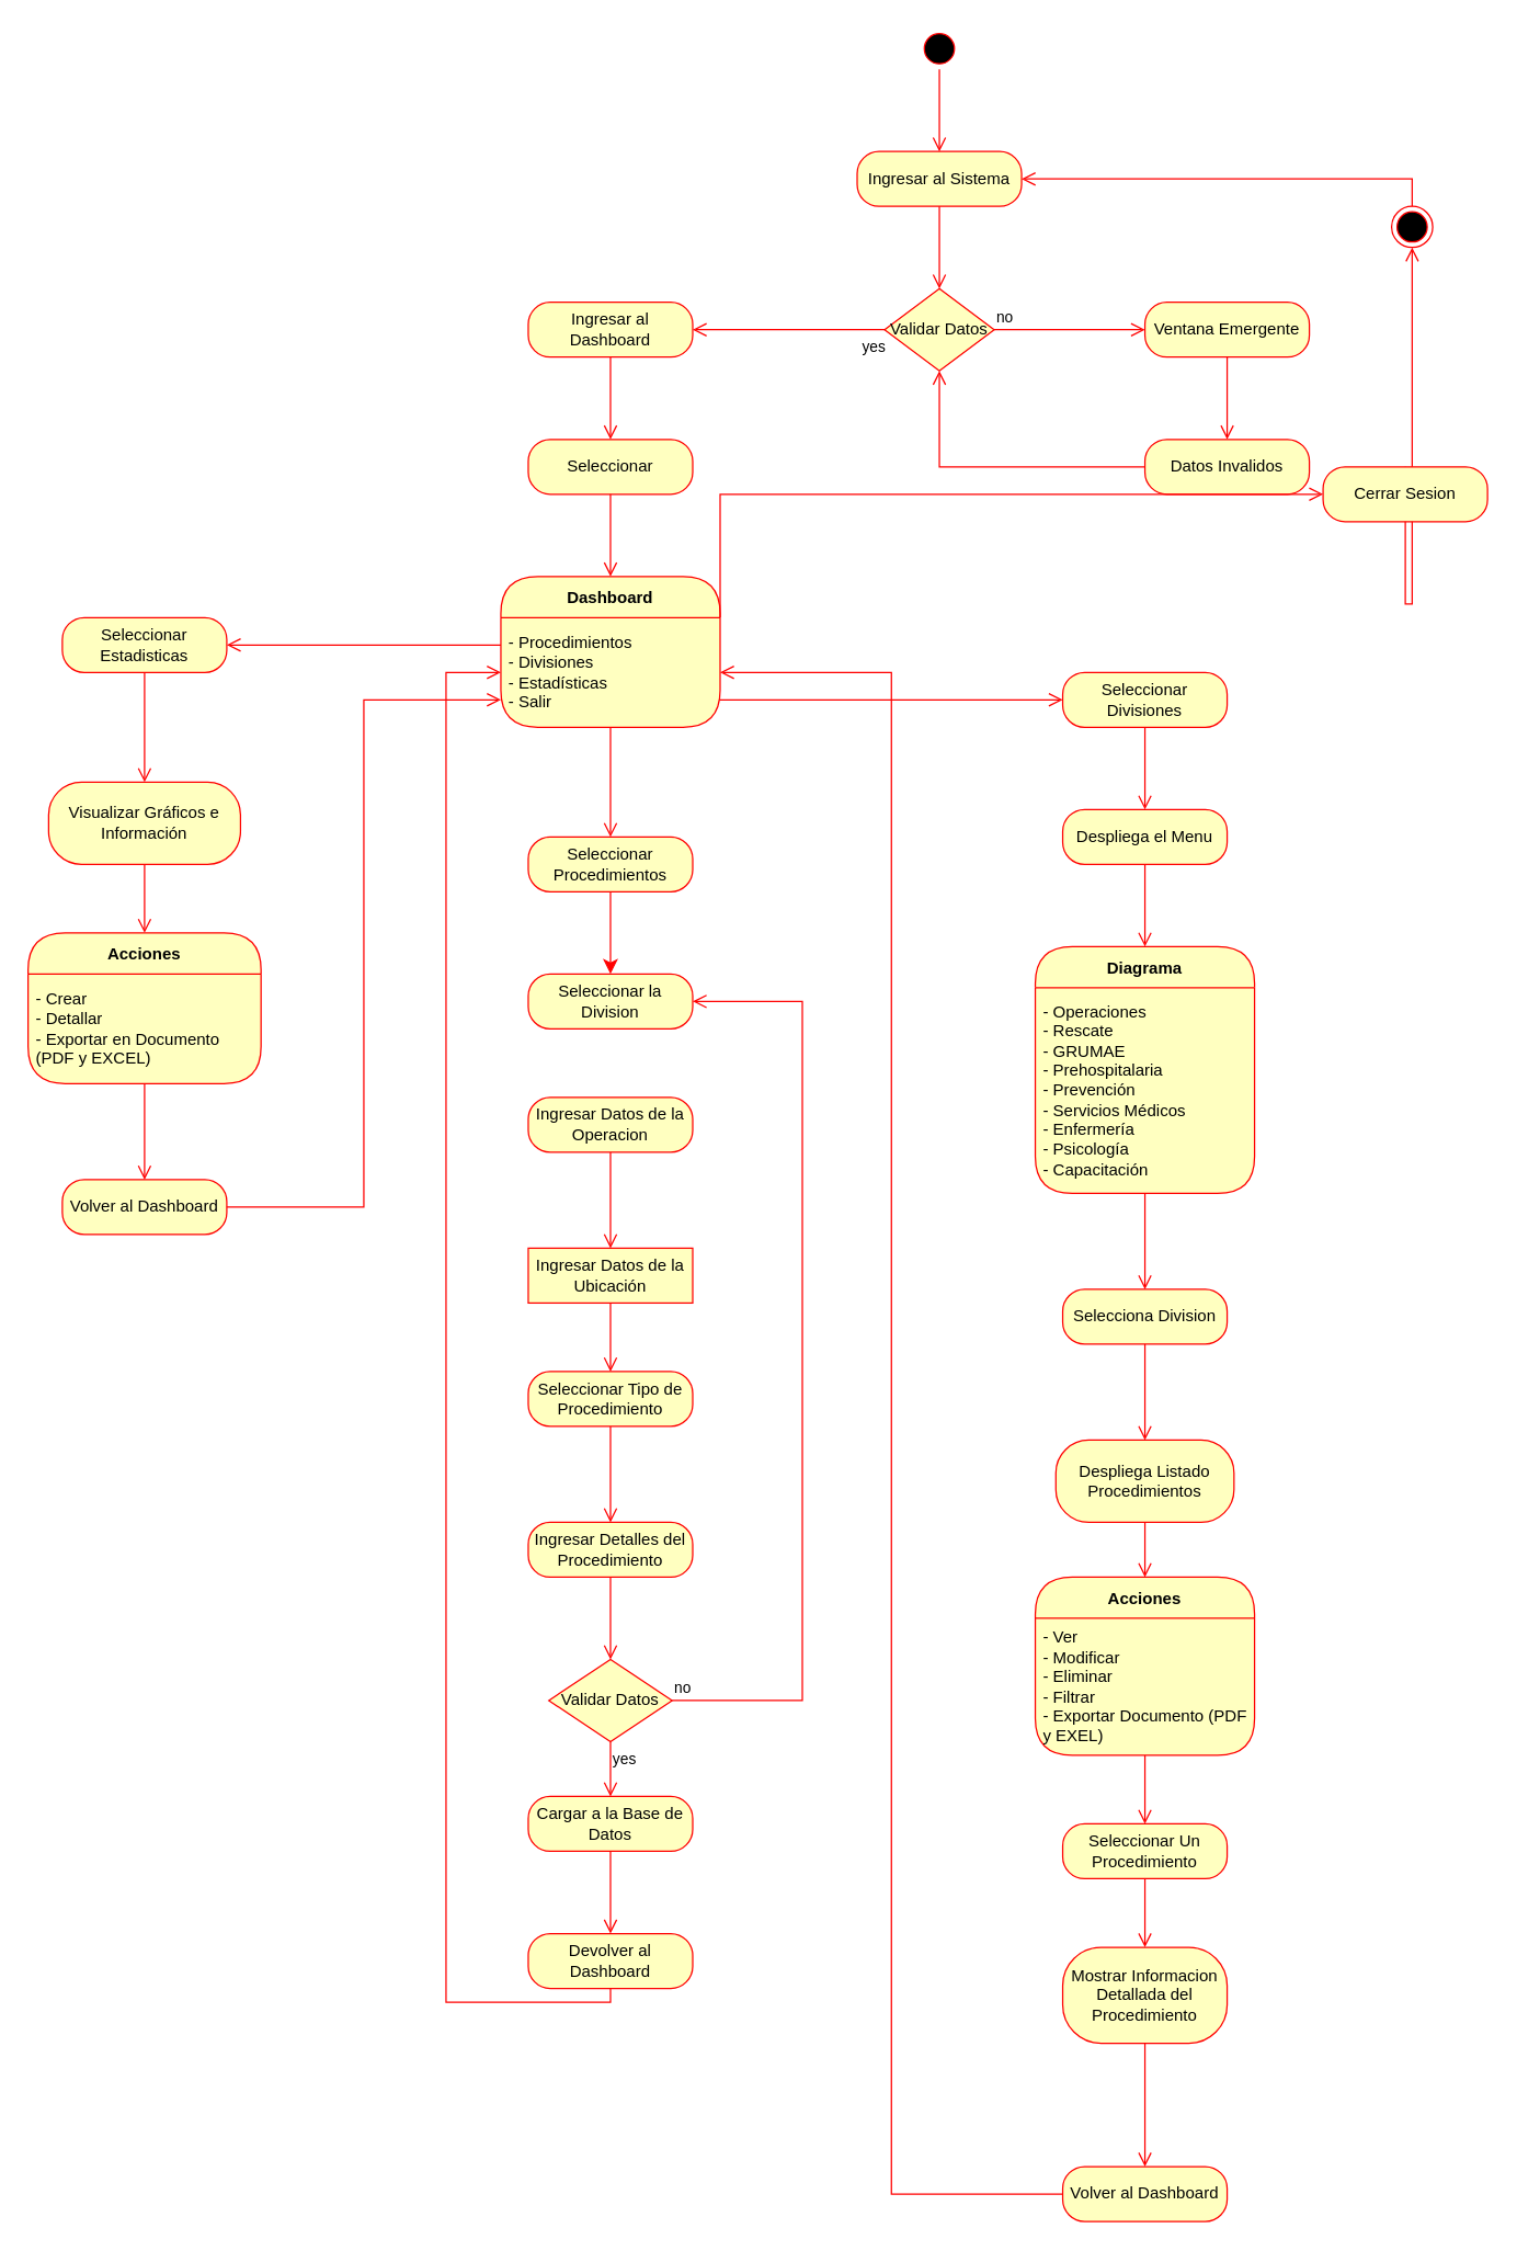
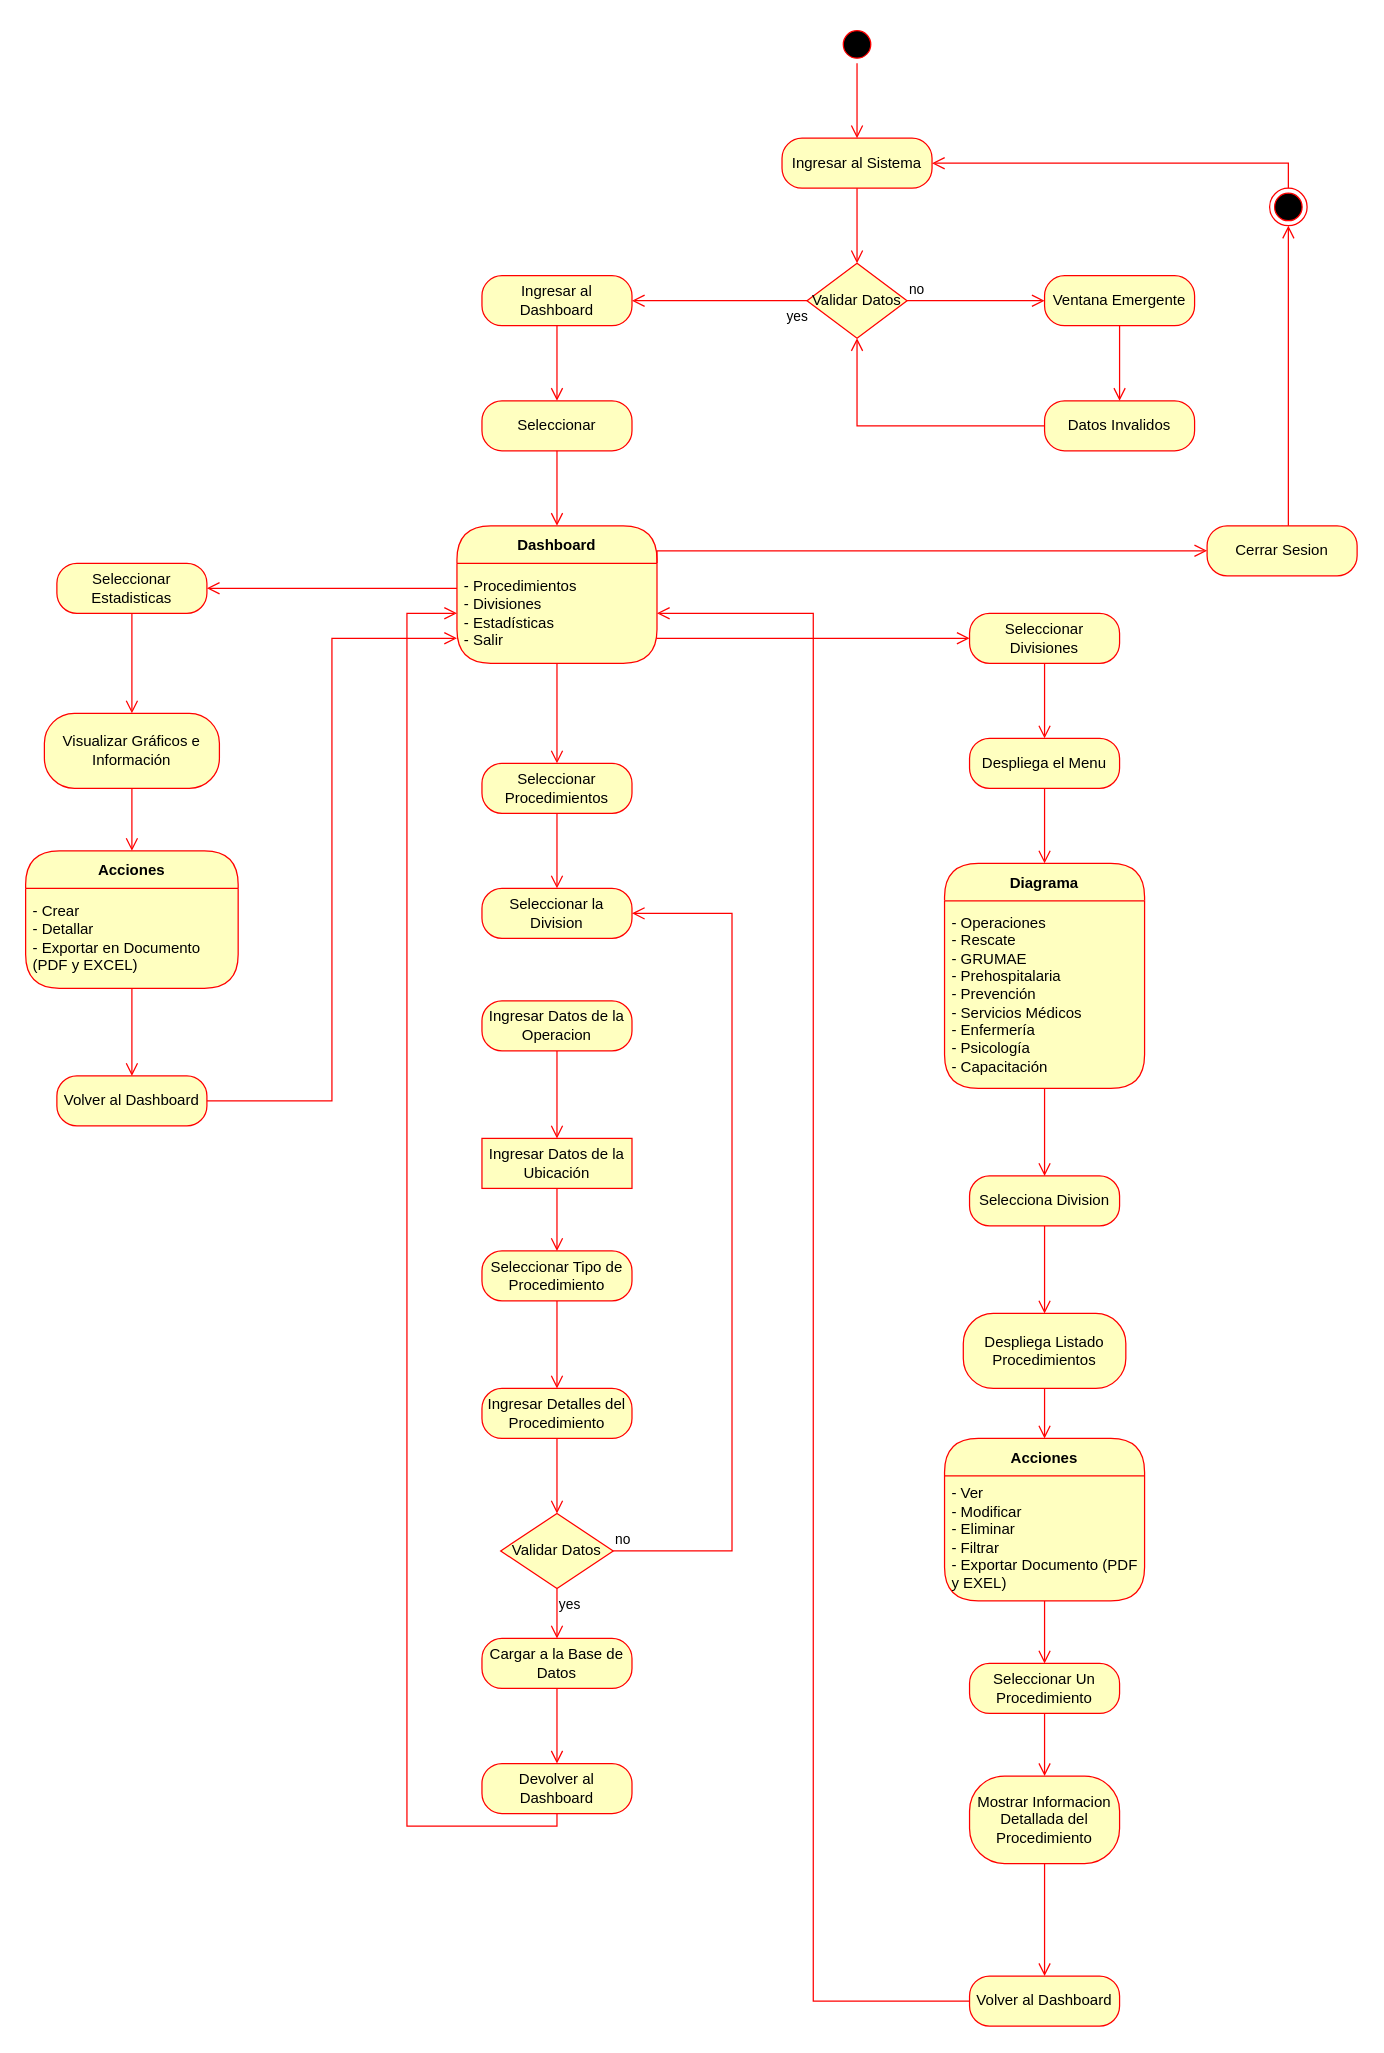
- <mxCell id="71" value="Cerrar Sesion" style="rounded=1;whiteSpace=wrap;html=1;arcSize=40;fontColor=#000000;fillColor=#ffffc0;strokeColor=#ff0000;" vertex="1" parent="1"><mxGeometry x="965" y="340" width="120" height="40" as="geometry" /></mxCell>
+ <mxCell id="71" value="Cerrar Sesion" style="rounded=1;whiteSpace=wrap;html=1;arcSize=40;fontColor=#000000;fillColor=#ffffc0;strokeColor=#ff0000;" vertex="1" parent="1"><mxGeometry x="965" y="420" width="120" height="40" as="geometry" /></mxCell>
- <mxCell id="20" value="" style="edgeStyle=orthogonalEdgeStyle;html=1;verticalAlign=bottom;endArrow=classic;endSize=8;strokeColor=#ff0000;rounded=0;entryX=0.5;entryY=0;entryDx=0;entryDy=0;" edge="1" source="19" parent="1" target="22"><mxGeometry relative="1" as="geometry"><mxPoint x="580" y="630" as="targetPoint" /></mxGeometry></mxCell>
+ <mxCell id="20" value="" style="edgeStyle=orthogonalEdgeStyle;html=1;verticalAlign=bottom;endArrow=open;endSize=8;strokeColor=#ff0000;rounded=0;entryX=0.5;entryY=0;entryDx=0;entryDy=0;" edge="1" source="19" parent="1" target="22"><mxGeometry relative="1" as="geometry"><mxPoint x="580" y="630" as="targetPoint" /></mxGeometry></mxCell>
